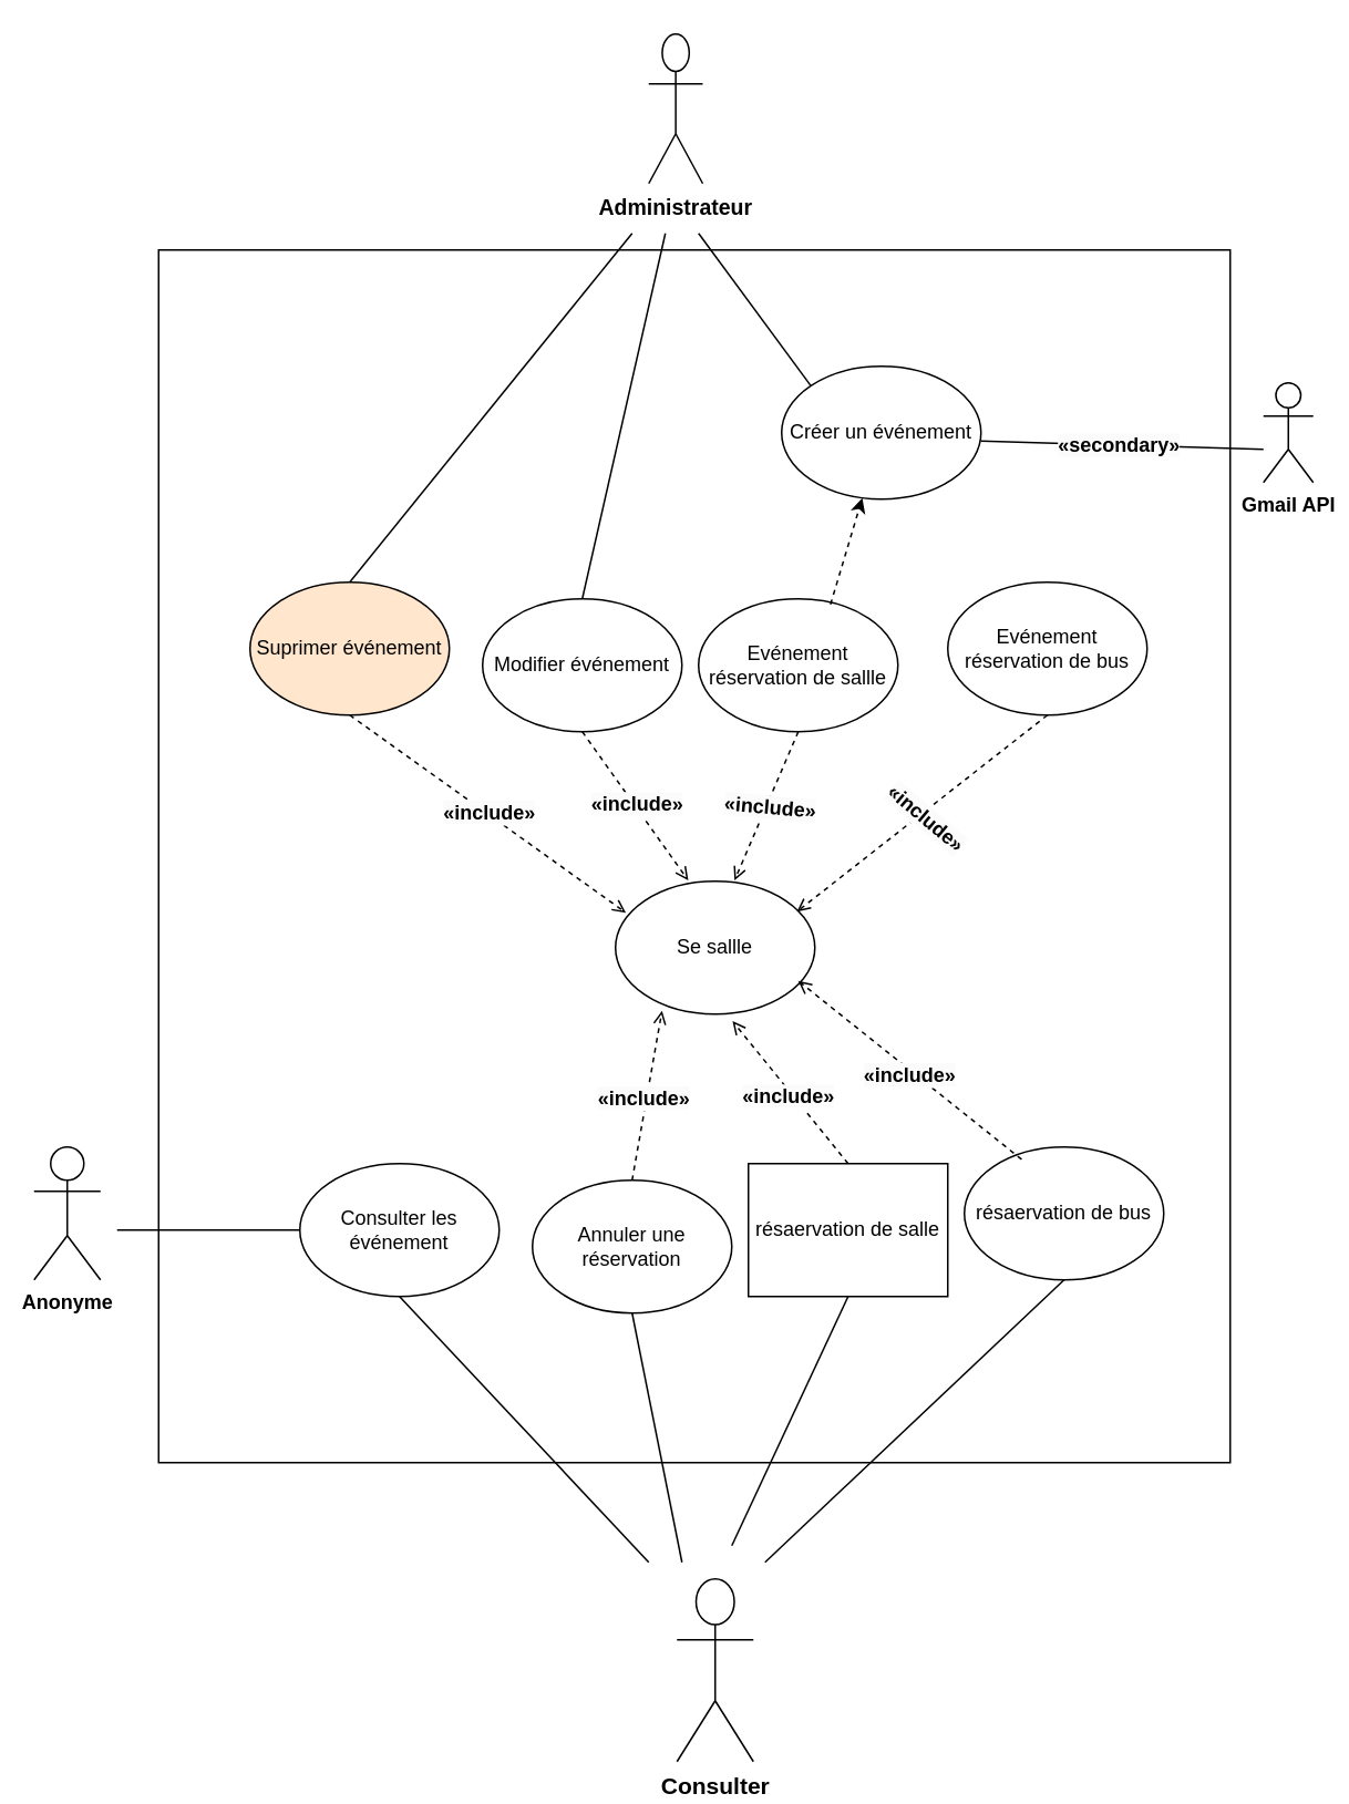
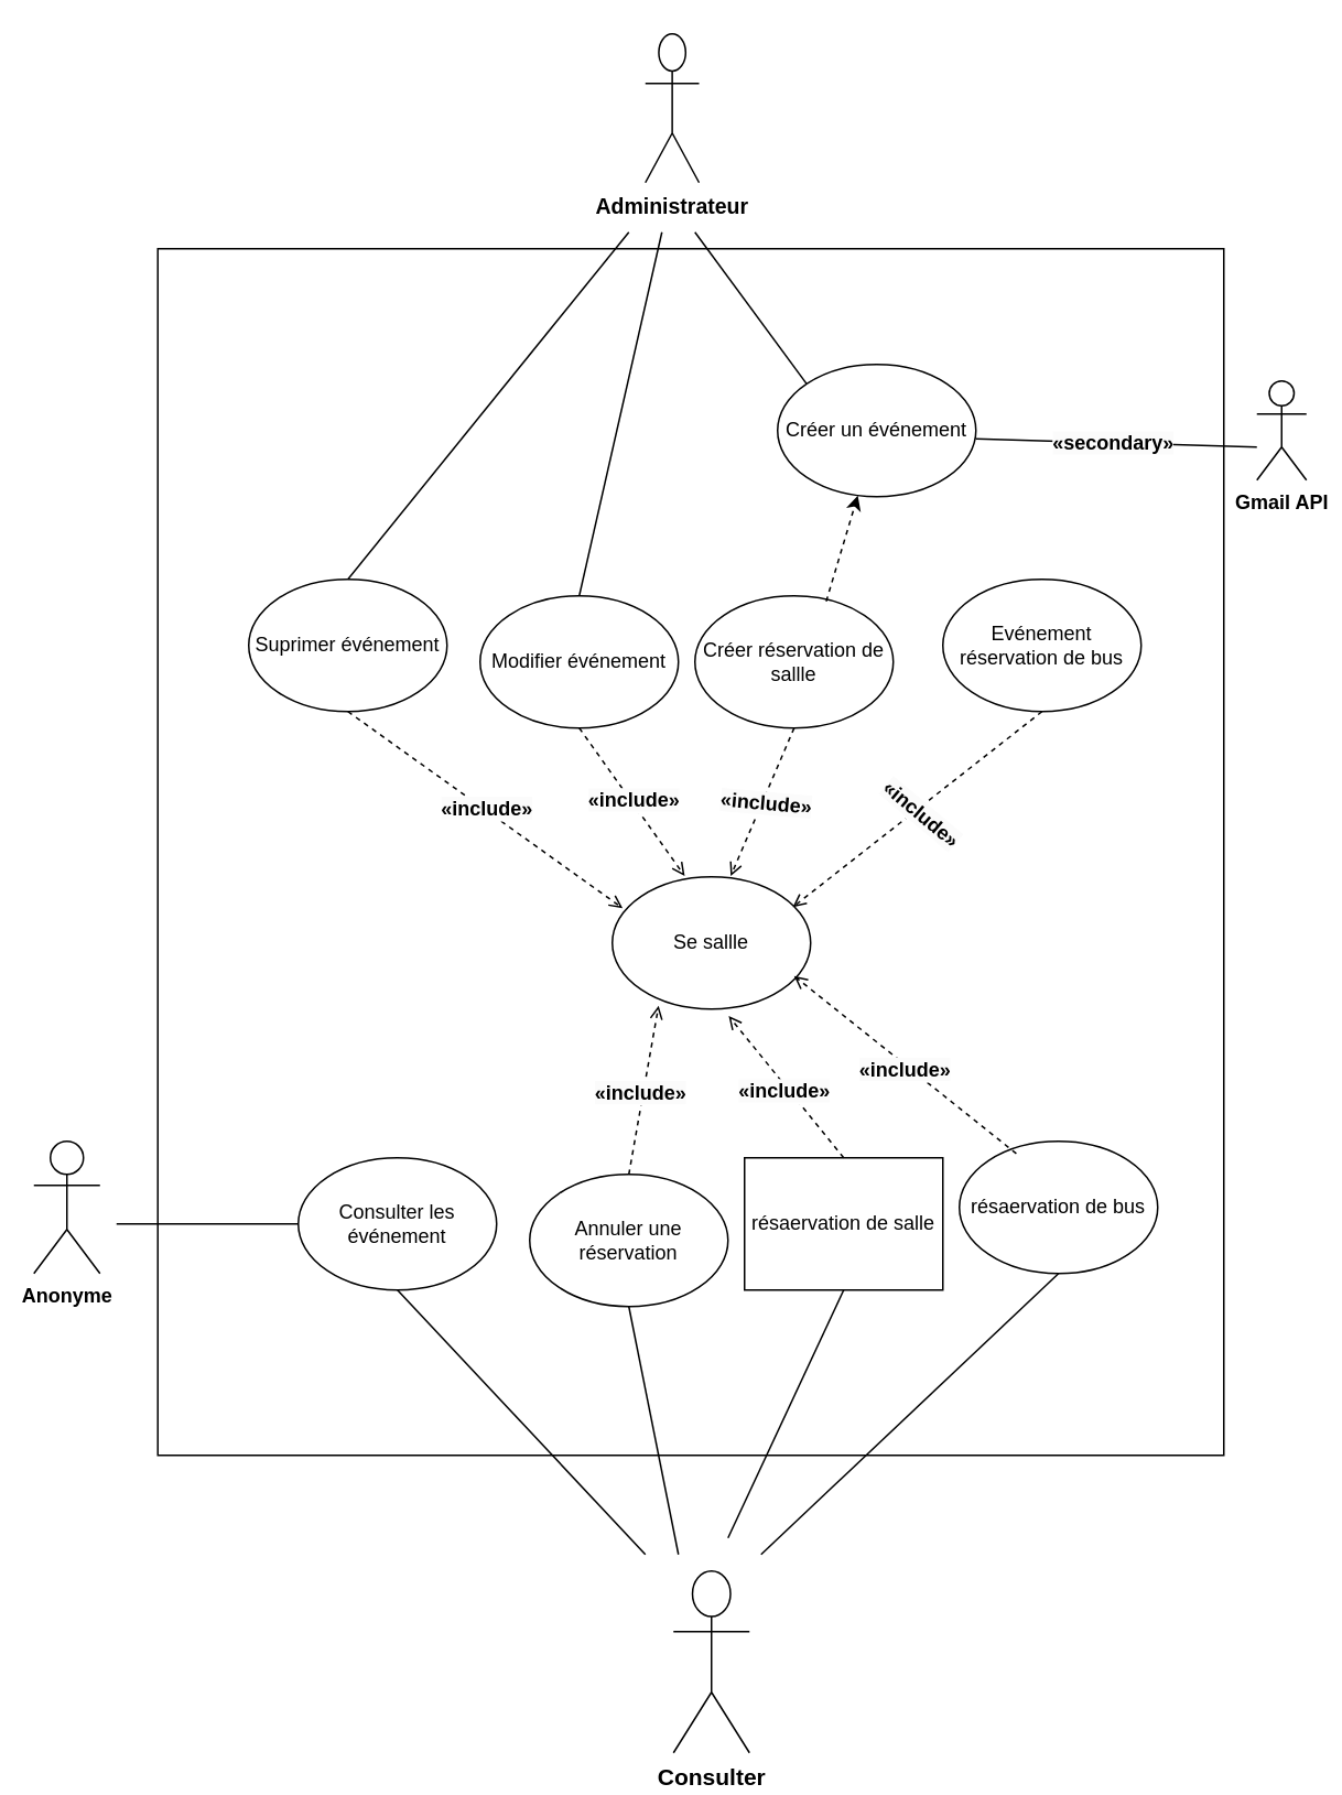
- <mxCell id="6" value="Suprimer événement" style="ellipse;whiteSpace=wrap;html=1;fillColor=#ffe6cc;" parent="1" vertex="1"><mxGeometry x="150" y="350" width="120" height="80" as="geometry" /></mxCell>
+ <mxCell id="6" value="Suprimer événement" style="ellipse;whiteSpace=wrap;html=1;" parent="1" vertex="1"><mxGeometry x="150" y="350" width="120" height="80" as="geometry" /></mxCell>
- <mxCell id="5" value="Evénement réservation de sallle" style="ellipse;whiteSpace=wrap;html=1;" parent="1" vertex="1"><mxGeometry x="420" y="360" width="120" height="80" as="geometry" /></mxCell>
+ <mxCell id="5" value="Créer réservation de sallle" style="ellipse;whiteSpace=wrap;html=1;" parent="1" vertex="1"><mxGeometry x="420" y="360" width="120" height="80" as="geometry" /></mxCell>
